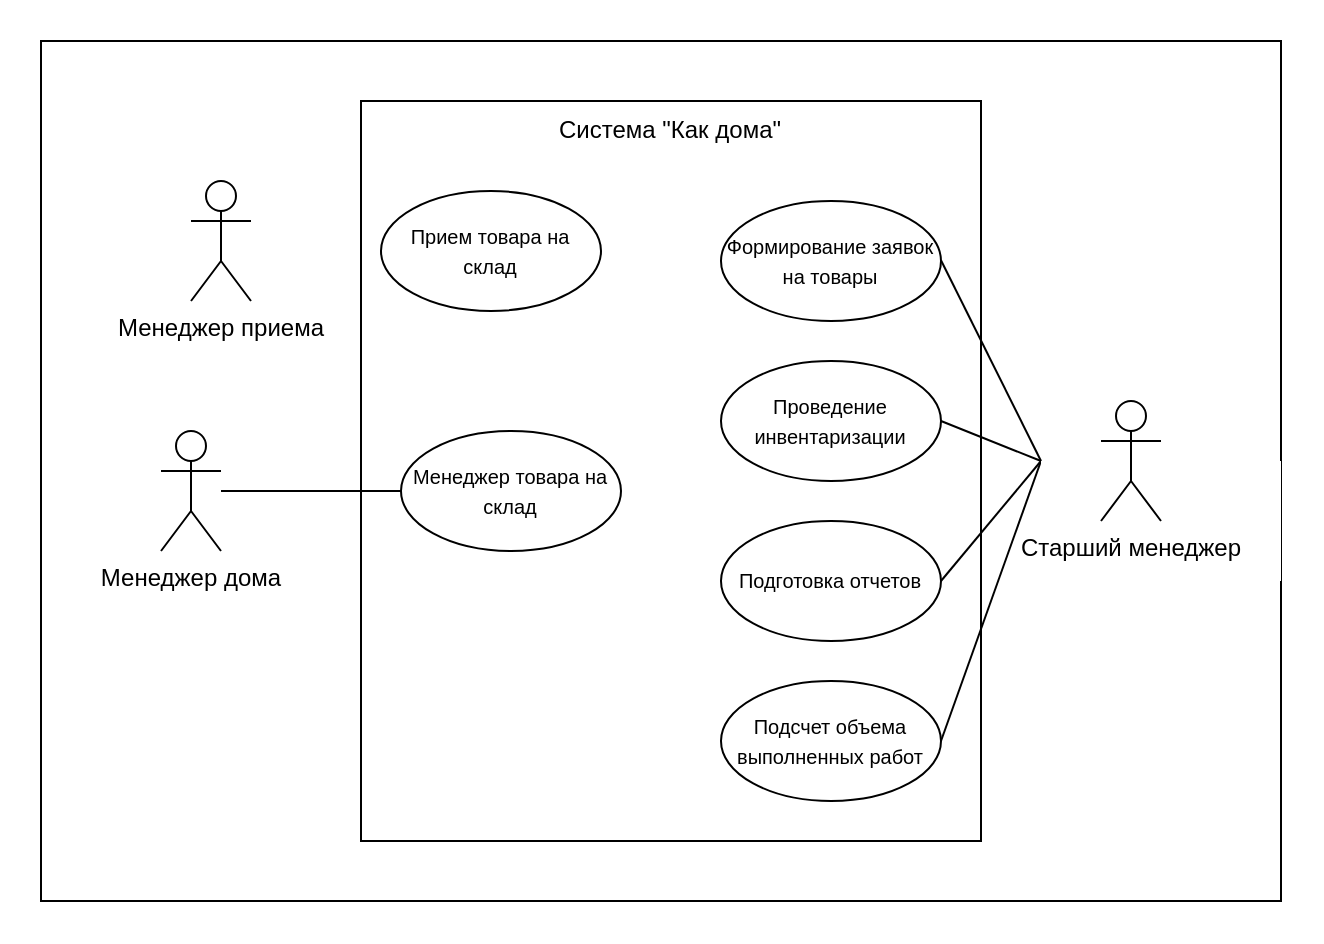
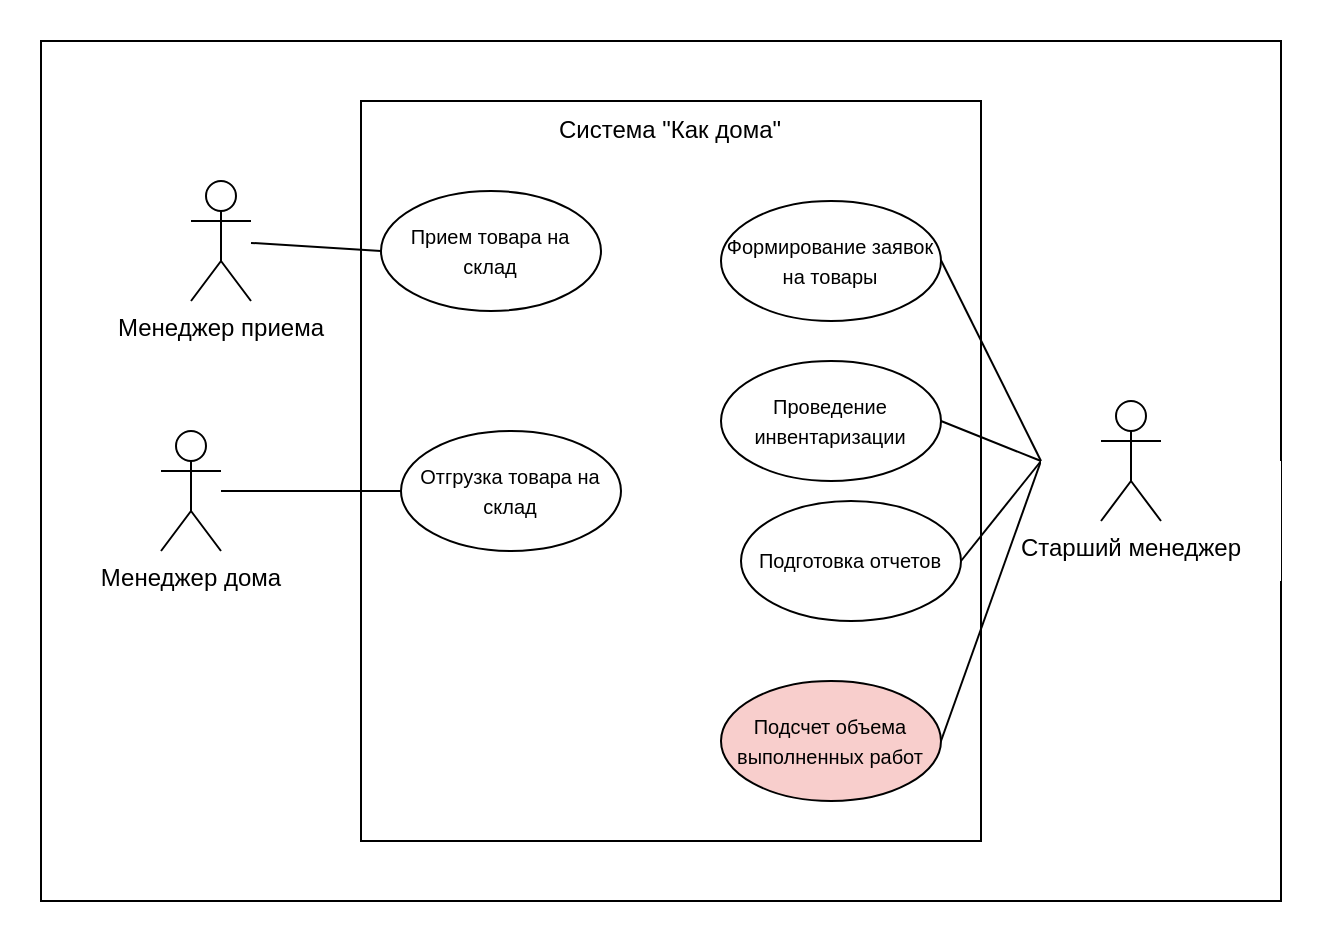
+ <mxCell id="7" value="" style="endArrow=none;html=1;rounded=0;exitX=0;exitY=0.5;exitDx=0;exitDy=0;" parent="1" source="5" edge="1" target="6"><mxGeometry width="50" height="50" relative="1" as="geometry"><mxPoint x="200" y="40" as="sourcePoint" /><mxPoint x="120" y="160" as="targetPoint" /></mxGeometry></mxCell>
- <mxCell id="9" value="&lt;font style=&quot;font-size: 10px;&quot;&gt;Менеджер товара на склад&lt;br&gt;&lt;/font&gt;" style="ellipse;whiteSpace=wrap;html=1;movable=1;resizable=1;rotatable=1;deletable=1;editable=1;connectable=1;container=0;" vertex="1" parent="1"><mxGeometry x="200" y="215" width="110" height="60" as="geometry" /></mxCell>
+ <mxCell id="9" value="&lt;font style=&quot;font-size: 10px;&quot;&gt;Отгрузка товара на склад&lt;br&gt;&lt;/font&gt;" style="ellipse;whiteSpace=wrap;html=1;movable=1;resizable=1;rotatable=1;deletable=1;editable=1;connectable=1;container=0;" vertex="1" parent="1"><mxGeometry x="200" y="215" width="110" height="60" as="geometry" /></mxCell>
- <mxCell id="14" value="&lt;font style=&quot;font-size: 10px;&quot;&gt;Подготовка отчетов&lt;br&gt;&lt;/font&gt;" style="ellipse;whiteSpace=wrap;html=1;movable=1;resizable=1;rotatable=1;deletable=1;editable=1;connectable=1;container=0;" vertex="1" parent="1"><mxGeometry x="360" y="260" width="110" height="60" as="geometry" /></mxCell>
+ <mxCell id="14" value="&lt;font style=&quot;font-size: 10px;&quot;&gt;Подготовка отчетов&lt;br&gt;&lt;/font&gt;" style="ellipse;whiteSpace=wrap;html=1;movable=1;resizable=1;rotatable=1;deletable=1;editable=1;connectable=1;container=0;" vertex="1" parent="1"><mxGeometry x="370" y="250" width="110" height="60" as="geometry" /></mxCell>
- <mxCell id="15" value="&lt;font style=&quot;font-size: 10px;&quot;&gt;Подсчет объема выполненных работ&lt;br&gt;&lt;/font&gt;" style="ellipse;whiteSpace=wrap;html=1;movable=1;resizable=1;rotatable=1;deletable=1;editable=1;connectable=1;container=0;" vertex="1" parent="1"><mxGeometry x="360" y="340" width="110" height="60" as="geometry" /></mxCell>
+ <mxCell id="15" value="&lt;font style=&quot;font-size: 10px;&quot;&gt;Подсчет объема выполненных работ&lt;br&gt;&lt;/font&gt;" style="ellipse;whiteSpace=wrap;html=1;movable=1;resizable=1;rotatable=1;deletable=1;editable=1;connectable=1;container=0;fillColor=#f8cecc;" vertex="1" parent="1"><mxGeometry x="360" y="340" width="110" height="60" as="geometry" /></mxCell>
